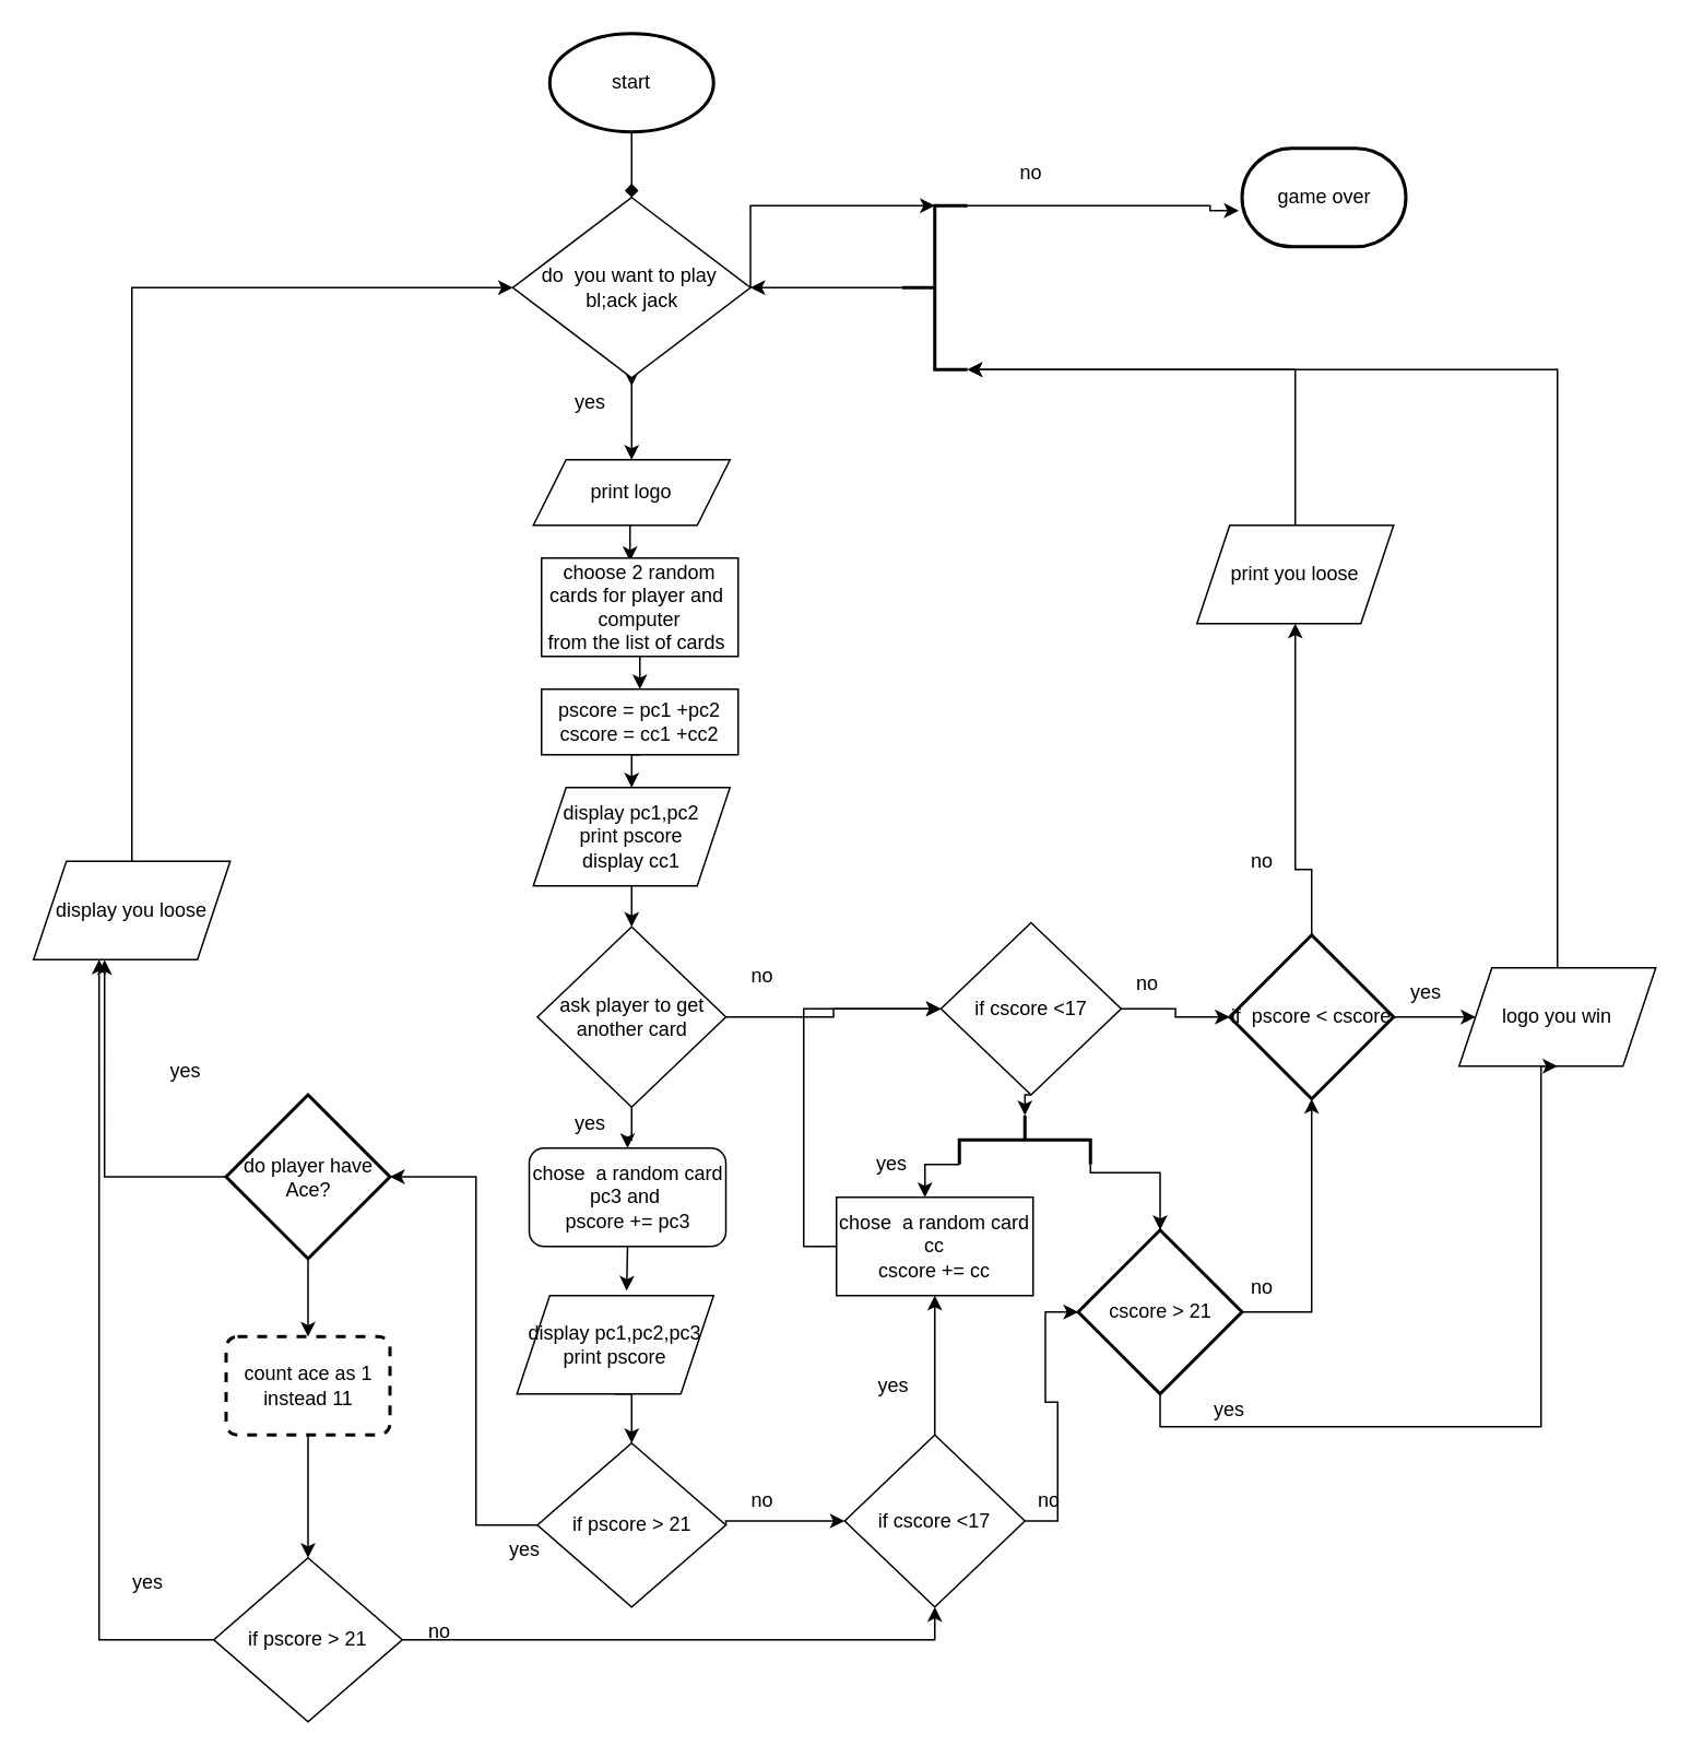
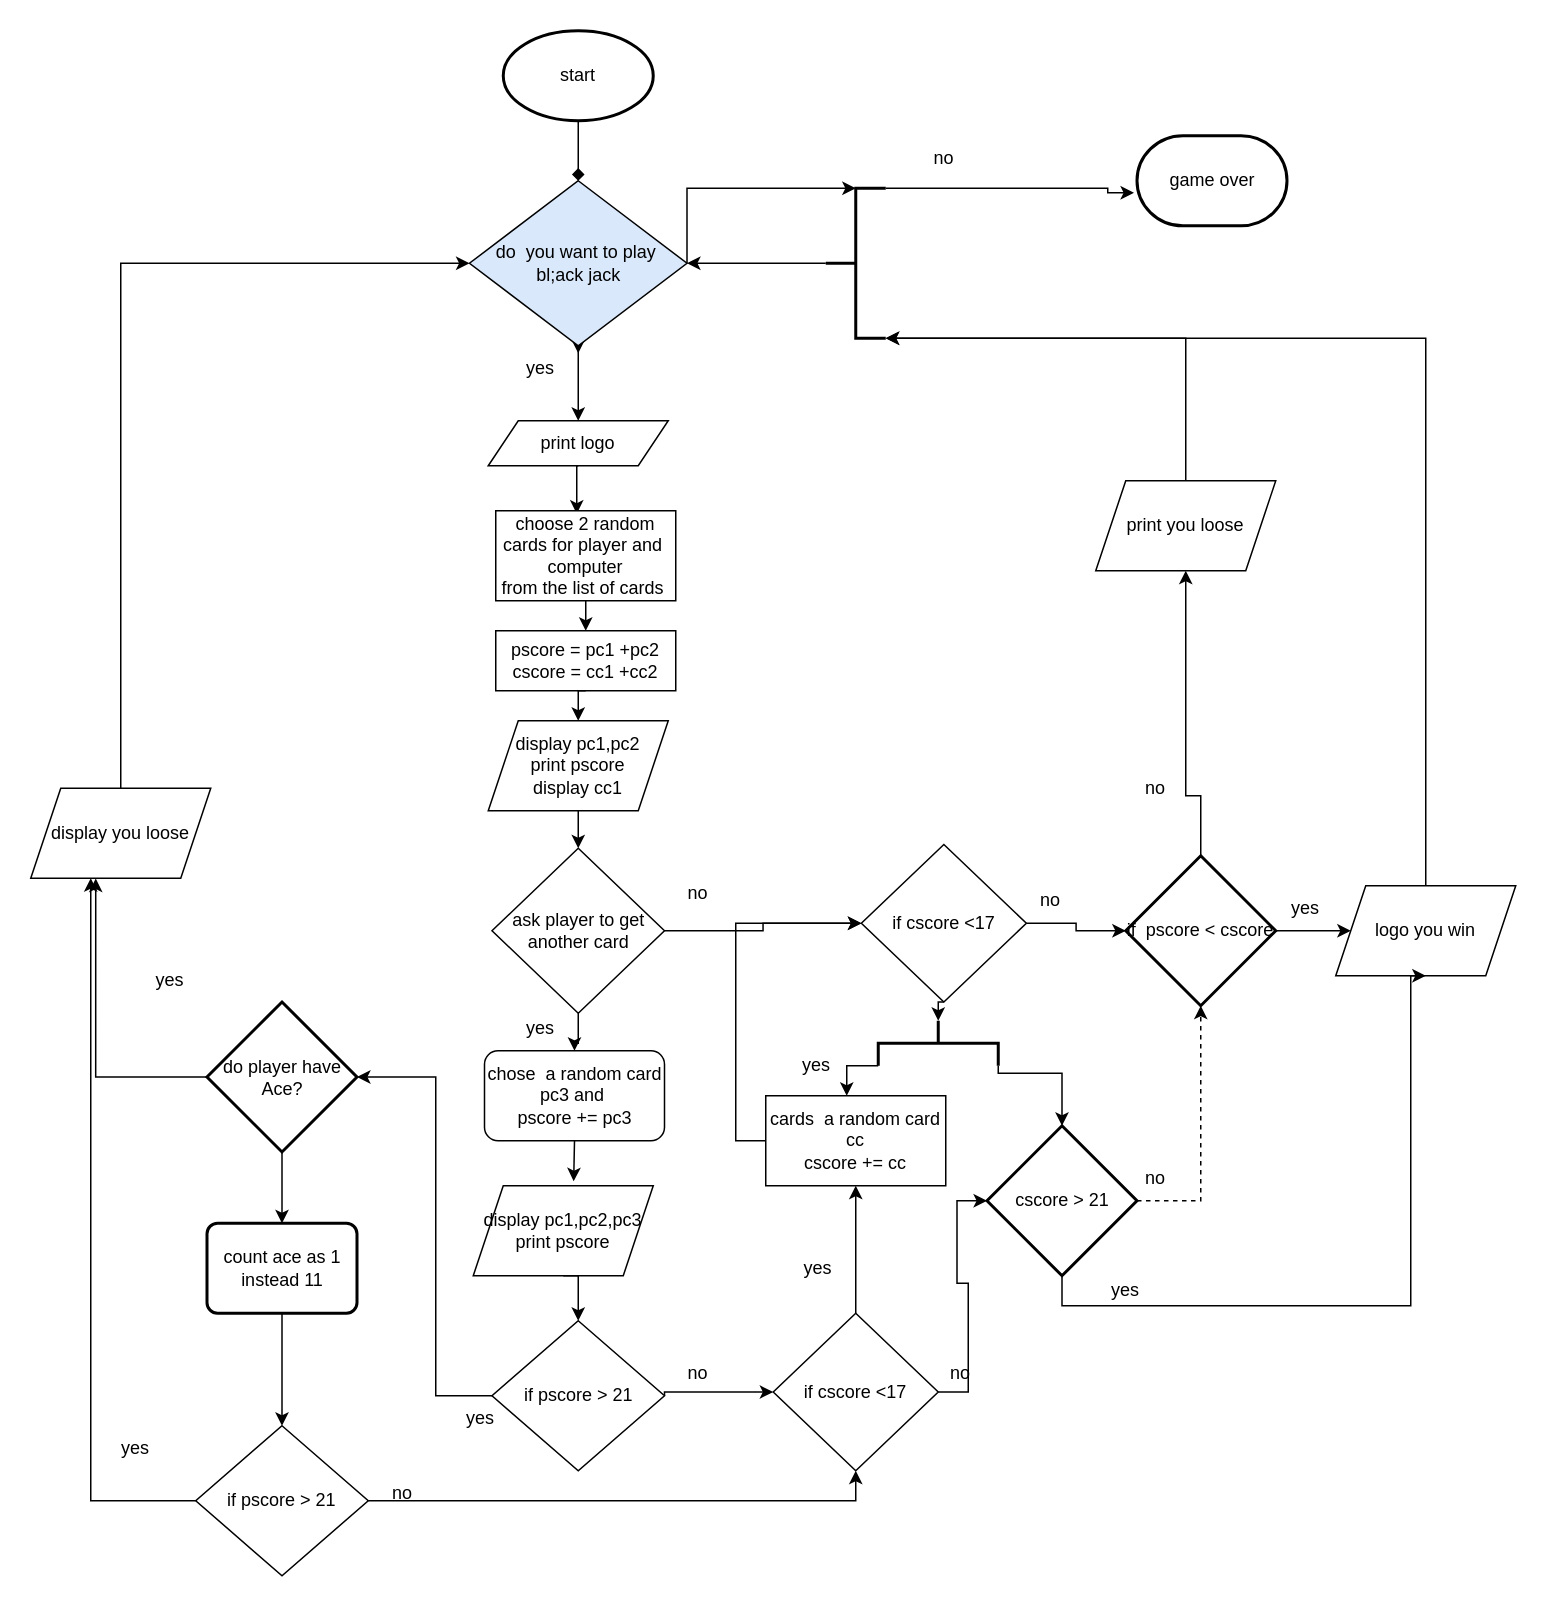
- <mxCell id="8" value="do&amp;nbsp; you want to play&amp;nbsp;&lt;br&gt;bl;ack jack" style="rhombus;whiteSpace=wrap;html=1;" parent="1" vertex="1"><mxGeometry x="312.5" y="120" width="145" height="110" as="geometry" /></mxCell>
+ <mxCell id="8" value="do&amp;nbsp; you want to play&amp;nbsp;&lt;br&gt;bl;ack jack" style="rhombus;whiteSpace=wrap;html=1;fillColor=#dae8fc;" parent="1" vertex="1"><mxGeometry x="312.5" y="120" width="145" height="110" as="geometry" /></mxCell>
- <mxCell id="13" value="print logo" style="shape=parallelogram;perimeter=parallelogramPerimeter;whiteSpace=wrap;html=1;fixedSize=1;" parent="1" vertex="1"><mxGeometry x="325" y="280" width="120" height="40" as="geometry" /></mxCell>
+ <mxCell id="13" value="print logo" style="shape=parallelogram;perimeter=parallelogramPerimeter;whiteSpace=wrap;html=1;fixedSize=1;" parent="1" vertex="1"><mxGeometry x="325" y="280" width="120" height="30" as="geometry" /></mxCell>
- <mxCell id="61" style="edgeStyle=orthogonalEdgeStyle;rounded=0;orthogonalLoop=1;jettySize=auto;html=1;exitX=1;exitY=0.5;exitDx=0;exitDy=0;exitPerimeter=0;entryX=0.5;entryY=1;entryDx=0;entryDy=0;entryPerimeter=0;" edge="1" parent="1" source="59" target="40"><mxGeometry relative="1" as="geometry"><mxPoint x="760" y="775" as="sourcePoint" /><Array as="points"><mxPoint x="800" y="800" /></Array></mxGeometry></mxCell>
+ <mxCell id="61" style="edgeStyle=orthogonalEdgeStyle;rounded=0;orthogonalLoop=1;jettySize=auto;html=1;exitX=1;exitY=0.5;exitDx=0;exitDy=0;exitPerimeter=0;entryX=0.5;entryY=1;entryDx=0;entryDy=0;entryPerimeter=0;dashed=1;" edge="1" parent="1" source="59" target="40"><mxGeometry relative="1" as="geometry"><mxPoint x="760" y="775" as="sourcePoint" /><Array as="points"><mxPoint x="800" y="800" /></Array></mxGeometry></mxCell>
- <mxCell id="50" value="chose&amp;nbsp; a random card&lt;br&gt;cc&lt;br&gt;cscore += cc" style="rounded=0;whiteSpace=wrap;html=1;" vertex="1" parent="1"><mxGeometry x="510" y="730" width="120" height="60" as="geometry" /></mxCell>
+ <mxCell id="50" value="cards&amp;nbsp; a random card&lt;br&gt;cc&lt;br&gt;cscore += cc" style="rounded=0;whiteSpace=wrap;html=1;" vertex="1" parent="1"><mxGeometry x="510" y="730" width="120" height="60" as="geometry" /></mxCell>
- <mxCell id="73" value="count ace as 1 instead 11" style="rounded=1;whiteSpace=wrap;html=1;absoluteArcSize=1;arcSize=14;strokeWidth=2;dashed=1;" vertex="1" parent="1"><mxGeometry x="137.5" y="815" width="100" height="60" as="geometry" /></mxCell>
+ <mxCell id="73" value="count ace as 1 instead 11" style="rounded=1;whiteSpace=wrap;html=1;absoluteArcSize=1;arcSize=14;strokeWidth=2;" vertex="1" parent="1"><mxGeometry x="137.5" y="815" width="100" height="60" as="geometry" /></mxCell>
